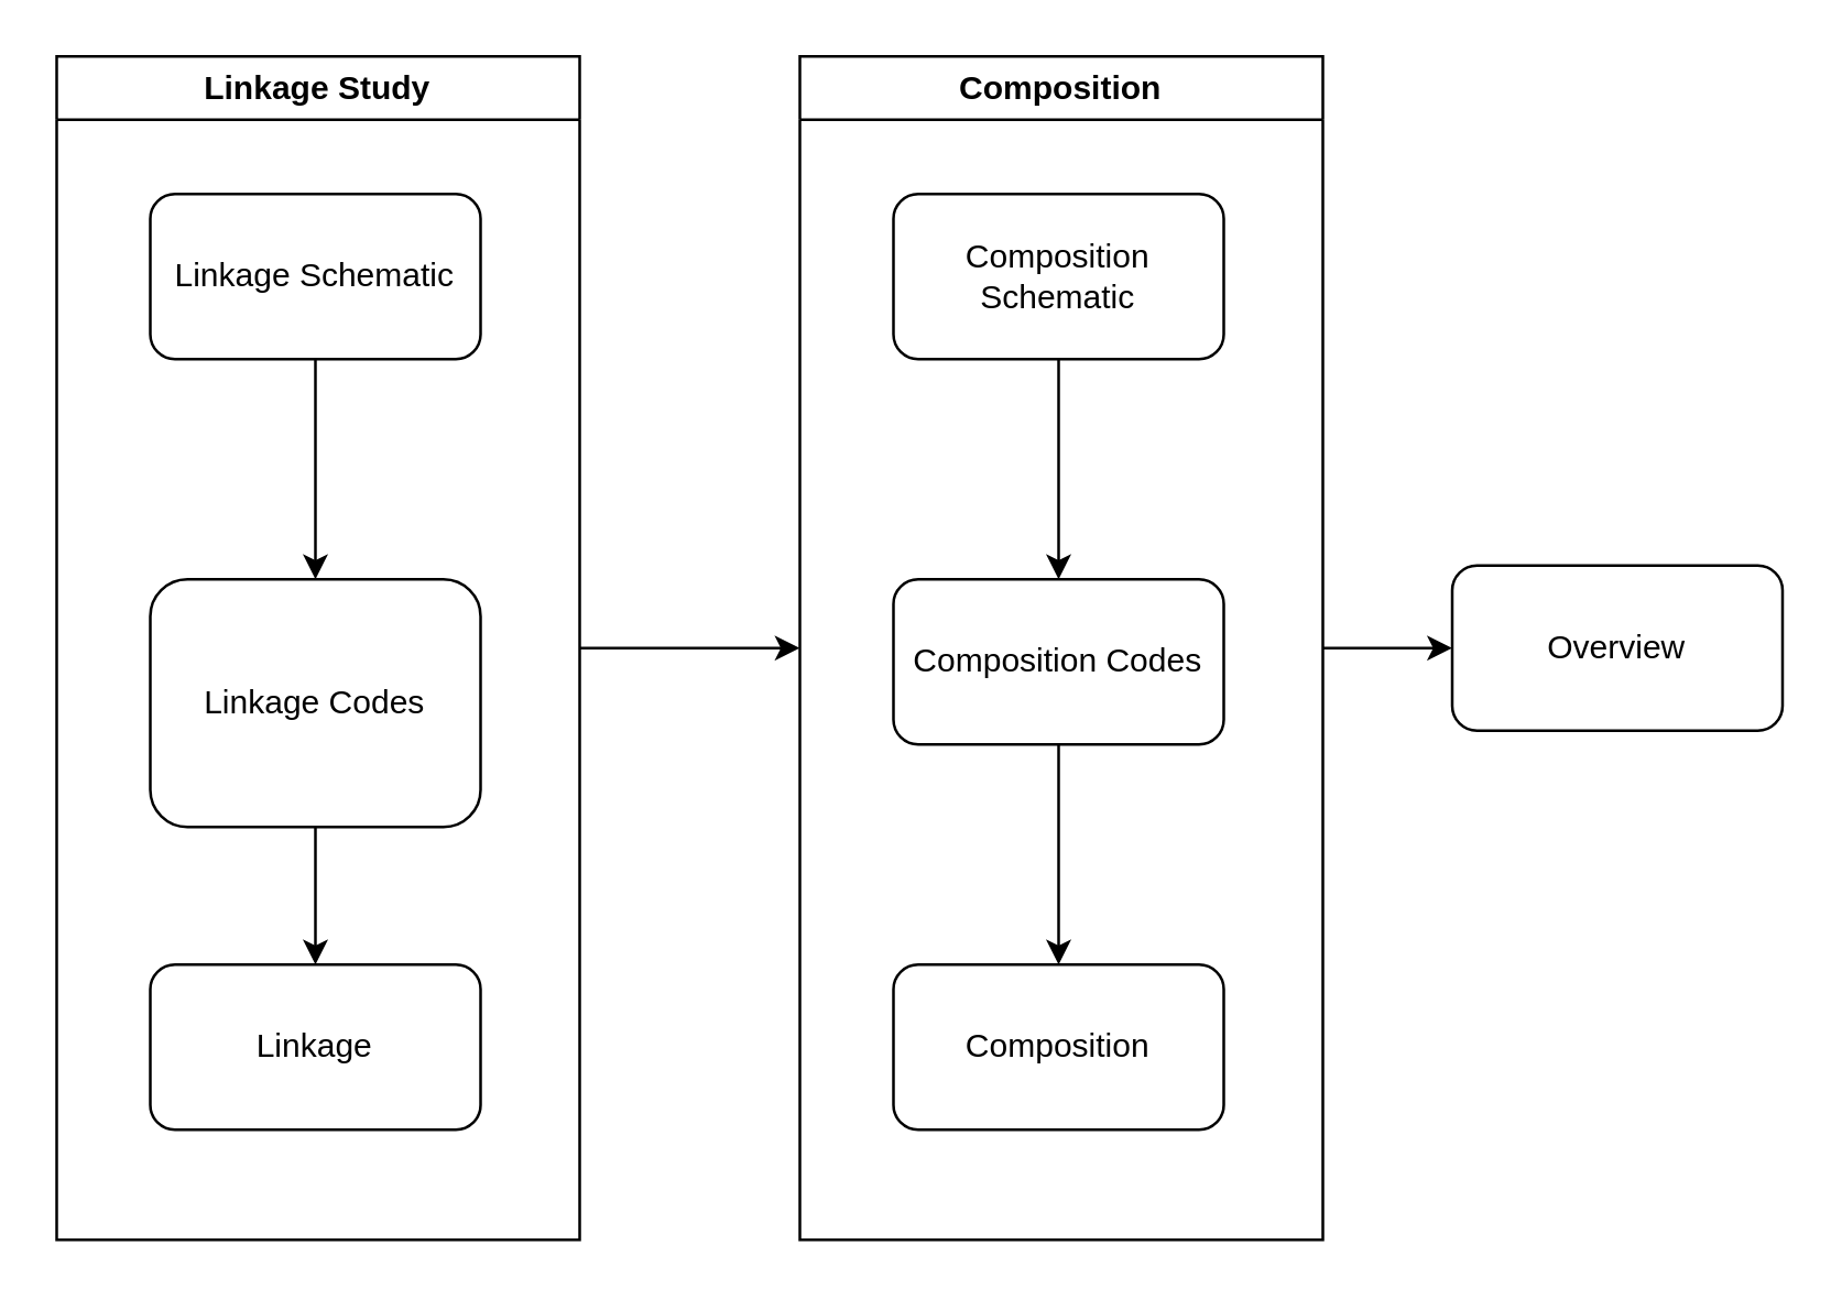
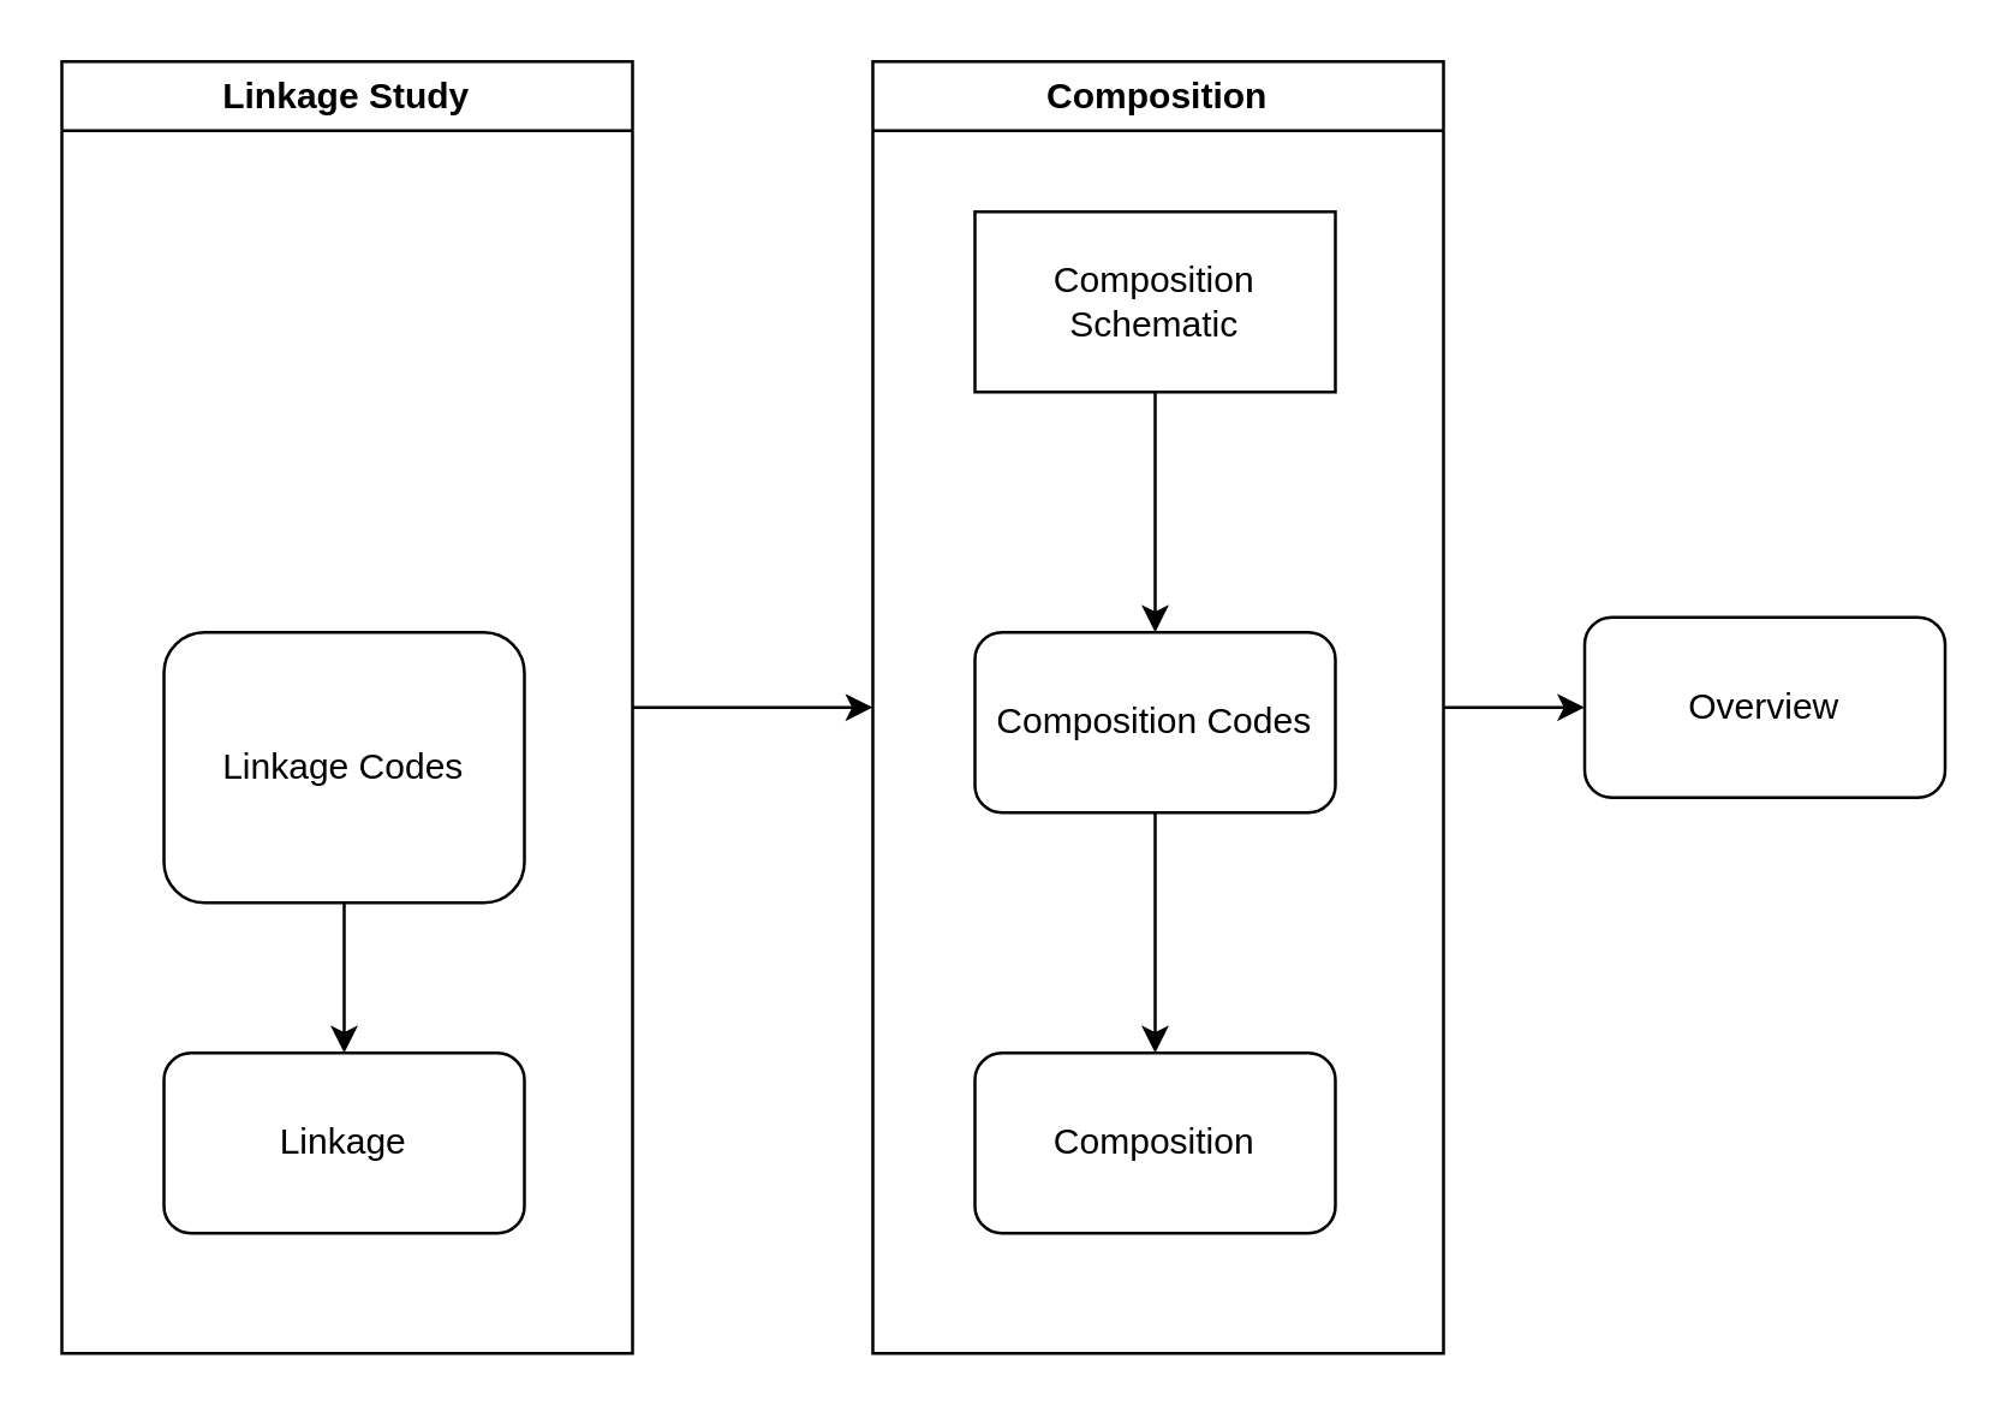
- <mxCell id="5" value="Linkage Schematic" style="rounded=1;whiteSpace=wrap;html=1;" vertex="1" parent="3"><mxGeometry x="34" y="50" width="120" height="60" as="geometry" /></mxCell>
- <mxCell id="12" value="Composition Schematic" style="rounded=1;whiteSpace=wrap;html=1;" vertex="1" parent="10"><mxGeometry x="34" y="50" width="120" height="60" as="geometry" /></mxCell>
+ <mxCell id="12" value="Composition Schematic" style="whiteSpace=wrap;html=1;rounded=0;" vertex="1" parent="10"><mxGeometry x="34" y="50" width="120" height="60" as="geometry" /></mxCell>
- <mxCell id="4" value="" style="edgeStyle=orthogonalEdgeStyle;rounded=0;orthogonalLoop=1;jettySize=auto;html=1;" edge="1" parent="3" source="5" target="7"><mxGeometry relative="1" as="geometry" /></mxCell>
